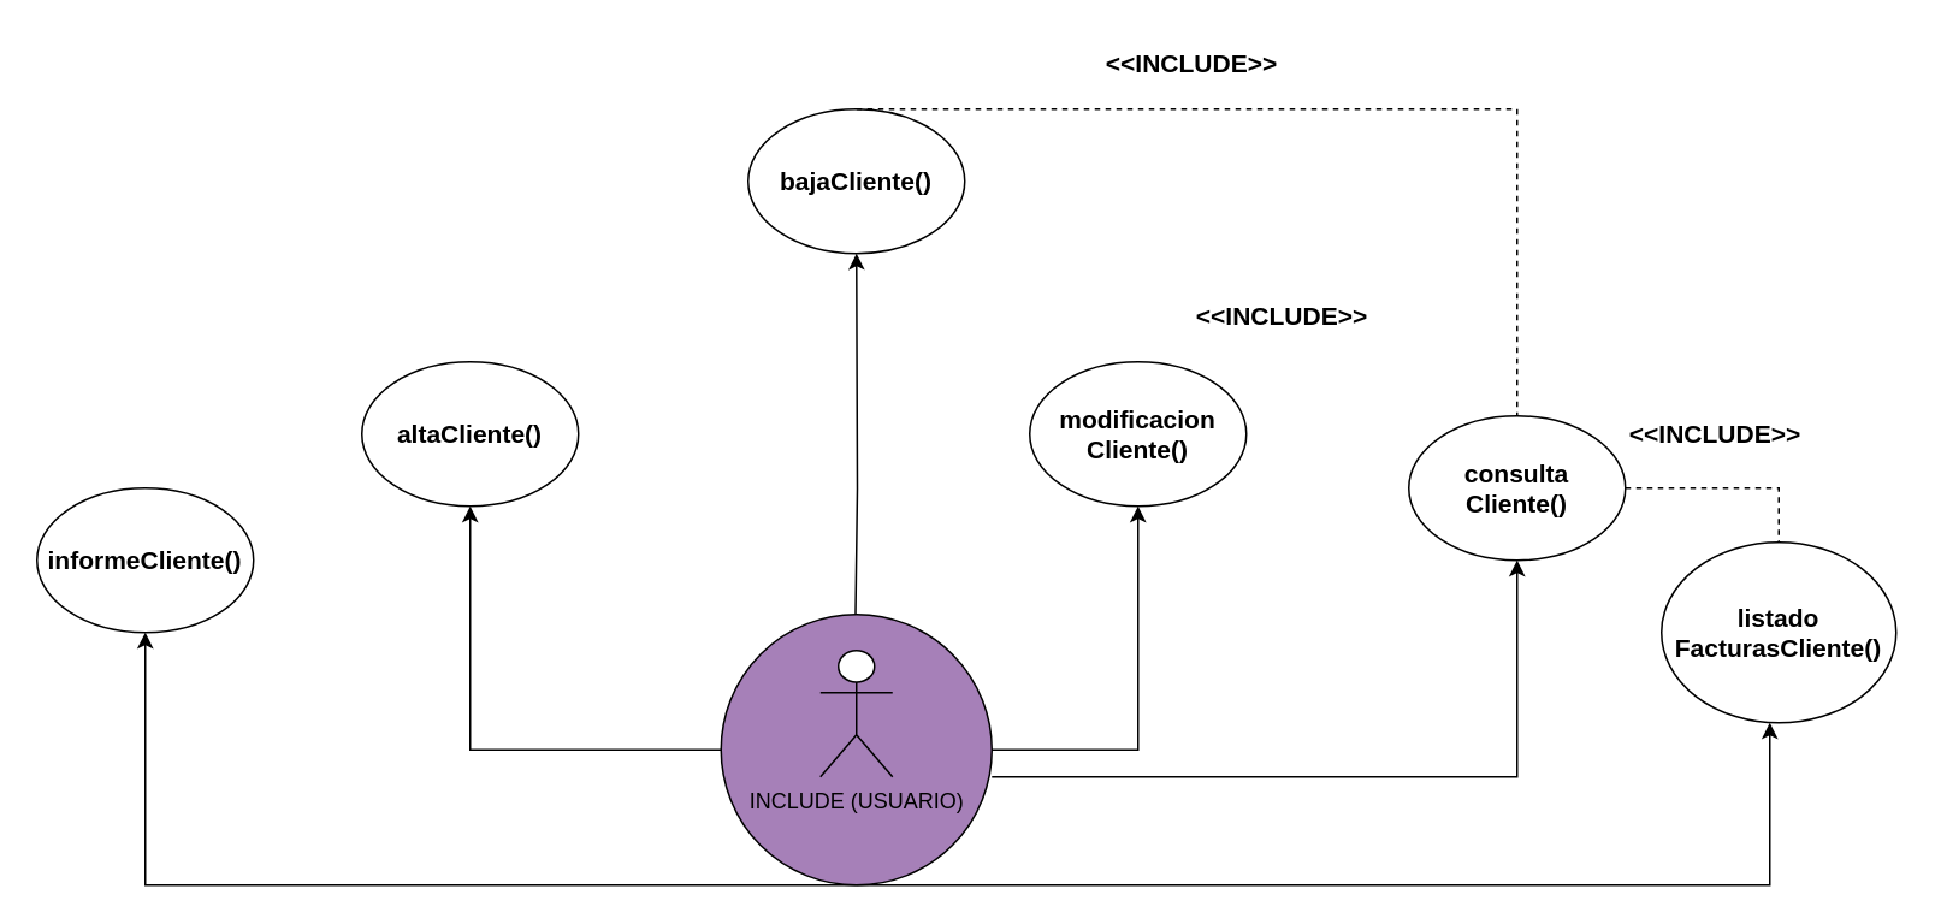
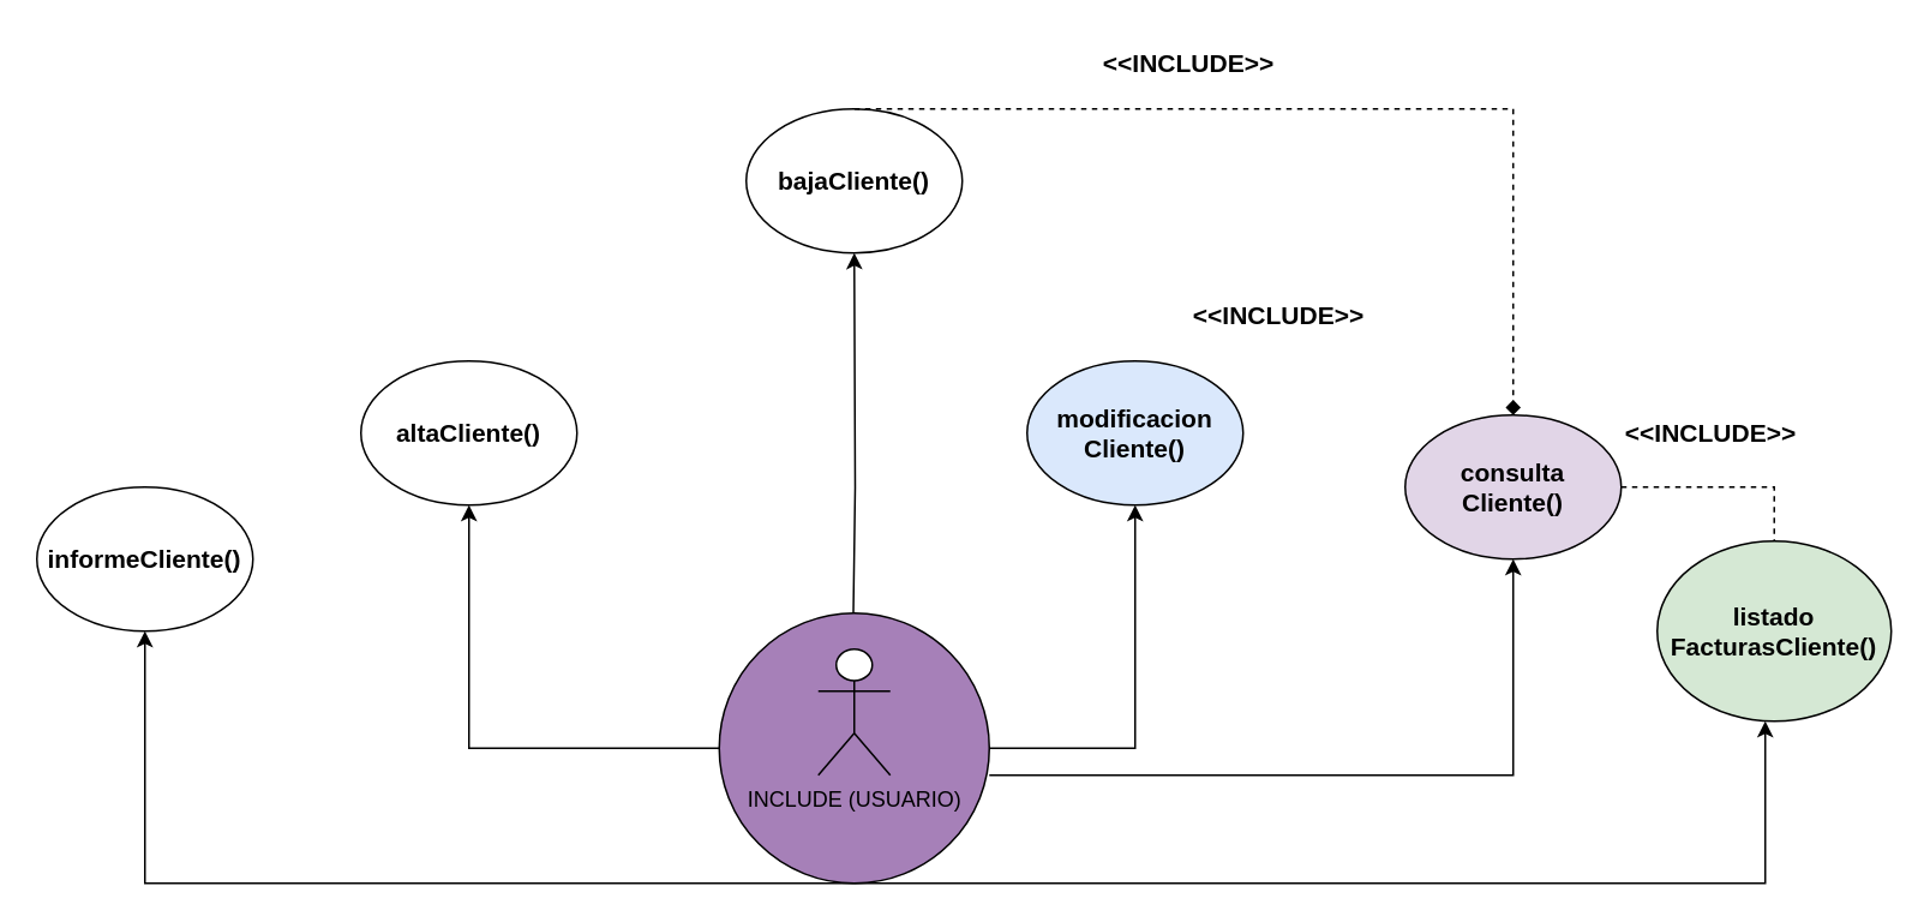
- <mxCell id="15" value="" style="endArrow=none;dashed=1;html=1;rounded=0;fontSize=14;exitX=0.5;exitY=0;exitDx=0;exitDy=0;entryX=0.5;entryY=0;entryDx=0;entryDy=0;" edge="1" parent="1" source="5" target="14"><mxGeometry width="50" height="50" relative="1" as="geometry"><mxPoint x="420" y="360" as="sourcePoint" /><mxPoint x="470" y="310" as="targetPoint" /><Array as="points"><mxPoint x="840" y="60" /></Array></mxGeometry></mxCell>
+ <mxCell id="15" value="" style="endArrow=diamond;dashed=1;html=1;rounded=0;fontSize=14;exitX=0.5;exitY=0;exitDx=0;exitDy=0;entryX=0.5;entryY=0;entryDx=0;entryDy=0;" edge="1" parent="1" source="5" target="14"><mxGeometry width="50" height="50" relative="1" as="geometry"><mxPoint x="420" y="360" as="sourcePoint" /><mxPoint x="470" y="310" as="targetPoint" /><Array as="points"><mxPoint x="840" y="60" /></Array></mxGeometry></mxCell>
- <mxCell id="6" value="&lt;b style=&quot;font-size: 14px;&quot;&gt;modificacion&lt;br&gt;Cliente()&lt;/b&gt;" style="ellipse;whiteSpace=wrap;html=1;" vertex="1" parent="1"><mxGeometry x="570" y="200" width="120" height="80" as="geometry" /></mxCell>
+ <mxCell id="6" value="&lt;b style=&quot;font-size: 14px;&quot;&gt;modificacion&lt;br&gt;Cliente()&lt;/b&gt;" style="ellipse;whiteSpace=wrap;html=1;fillColor=#dae8fc;" vertex="1" parent="1"><mxGeometry x="570" y="200" width="120" height="80" as="geometry" /></mxCell>
- <mxCell id="14" value="&lt;b style=&quot;font-size: 14px;&quot;&gt;consulta&lt;br&gt;Cliente()&lt;/b&gt;" style="ellipse;whiteSpace=wrap;html=1;" vertex="1" parent="1"><mxGeometry x="780" y="230" width="120" height="80" as="geometry" /></mxCell>
+ <mxCell id="14" value="&lt;b style=&quot;font-size: 14px;&quot;&gt;consulta&lt;br&gt;Cliente()&lt;/b&gt;" style="ellipse;whiteSpace=wrap;html=1;fillColor=#e1d5e7;" vertex="1" parent="1"><mxGeometry x="780" y="230" width="120" height="80" as="geometry" /></mxCell>
- <mxCell id="10" value="&lt;span style=&quot;font-size: 14px;&quot;&gt;&lt;b&gt;listado&lt;br&gt;FacturasCliente()&lt;/b&gt;&lt;/span&gt;" style="ellipse;whiteSpace=wrap;html=1;" vertex="1" parent="1"><mxGeometry x="920" y="300" width="130" height="100" as="geometry" /></mxCell>
+ <mxCell id="10" value="&lt;span style=&quot;font-size: 14px;&quot;&gt;&lt;b&gt;listado&lt;br&gt;FacturasCliente()&lt;/b&gt;&lt;/span&gt;" style="ellipse;whiteSpace=wrap;html=1;fillColor=#d5e8d4;" vertex="1" parent="1"><mxGeometry x="920" y="300" width="130" height="100" as="geometry" /></mxCell>
